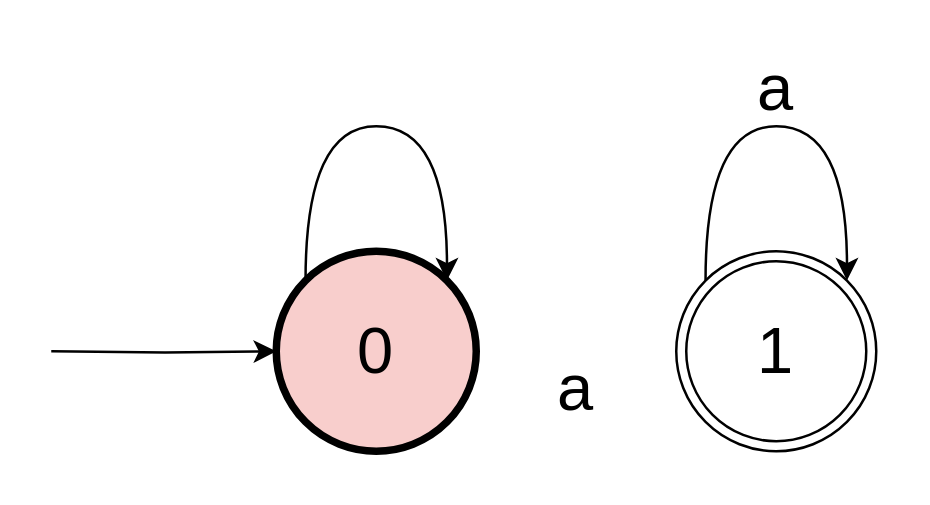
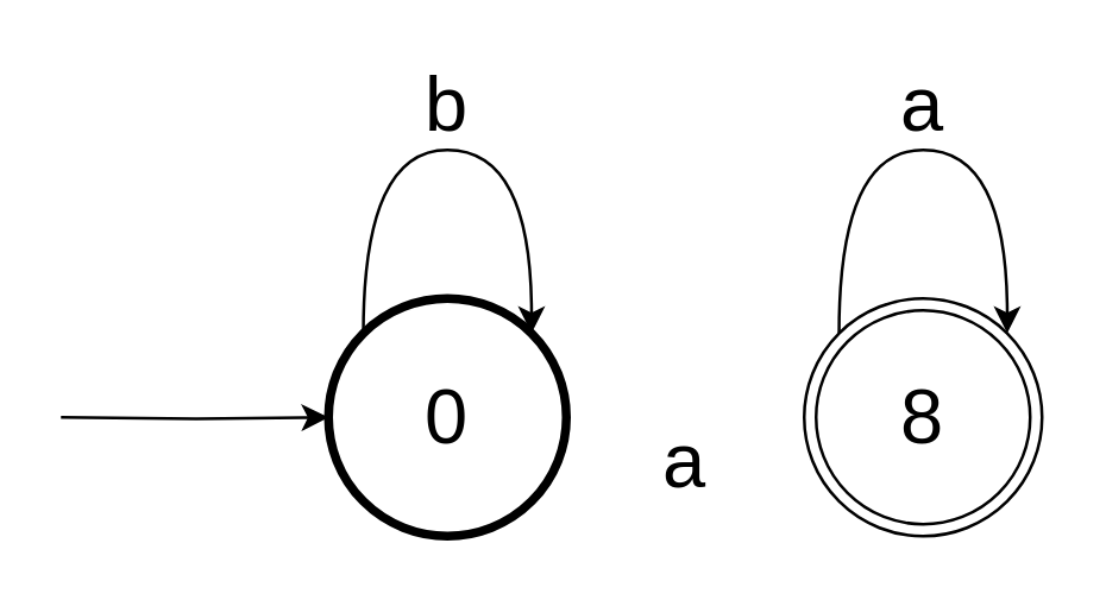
+ <mxCell id="4" value="&lt;font style=&quot;font-size: 26px&quot;&gt;b&lt;/font&gt;" style="text;html=1;strokeColor=none;fillColor=none;align=center;verticalAlign=middle;whiteSpace=wrap;rounded=0;" parent="1" vertex="1"><mxGeometry x="120" y="20" width="60" height="30" as="geometry" /></mxCell>
- <mxCell id="3" value="&lt;font style=&quot;font-size: 26px&quot;&gt;0&lt;/font&gt;" style="ellipse;whiteSpace=wrap;html=1;aspect=fixed;strokeWidth=3;fillColor=#f8cecc;" parent="1" vertex="1"><mxGeometry x="110" y="100" width="80" height="80" as="geometry" /></mxCell>
+ <mxCell id="3" value="&lt;font style=&quot;font-size: 26px&quot;&gt;0&lt;/font&gt;" style="ellipse;whiteSpace=wrap;html=1;aspect=fixed;strokeWidth=3;" parent="1" vertex="1"><mxGeometry x="110" y="100" width="80" height="80" as="geometry" /></mxCell>
- <mxCell id="6" value="&lt;font style=&quot;font-size: 26px&quot;&gt;1&lt;/font&gt;" style="ellipse;shape=doubleEllipse;whiteSpace=wrap;html=1;aspect=fixed;strokeWidth=1;" parent="1" vertex="1"><mxGeometry x="270" y="100" width="80" height="80" as="geometry" /></mxCell>
+ <mxCell id="6" value="&lt;font style=&quot;font-size: 26px&quot;&gt;8&lt;/font&gt;" style="ellipse;shape=doubleEllipse;whiteSpace=wrap;html=1;aspect=fixed;strokeWidth=1;" parent="1" vertex="1"><mxGeometry x="270" y="100" width="80" height="80" as="geometry" /></mxCell>
